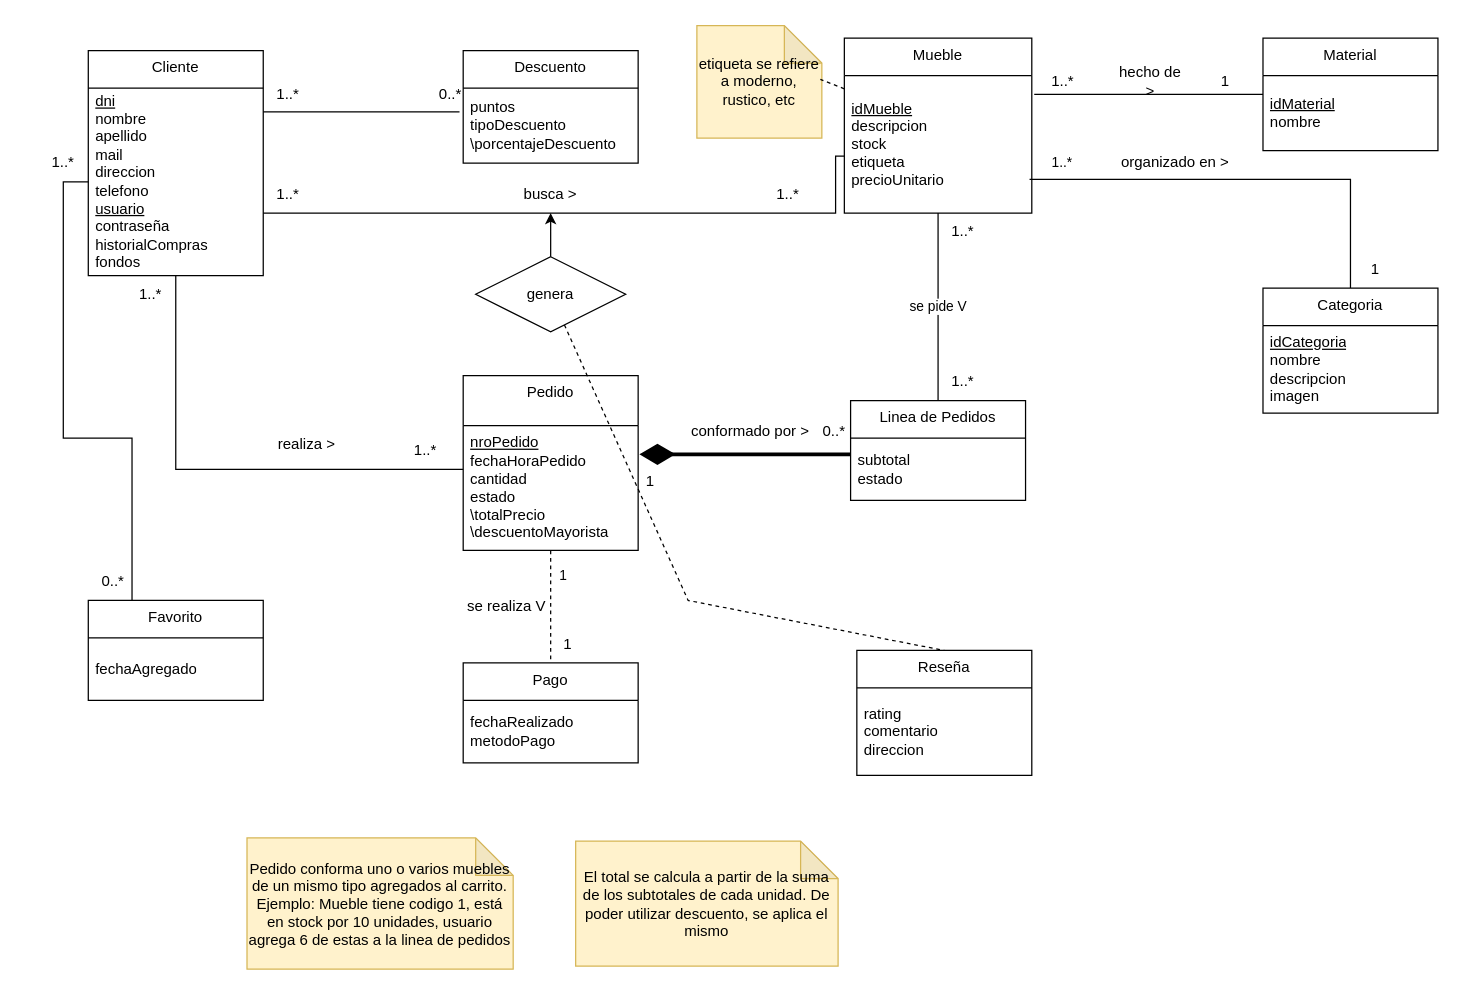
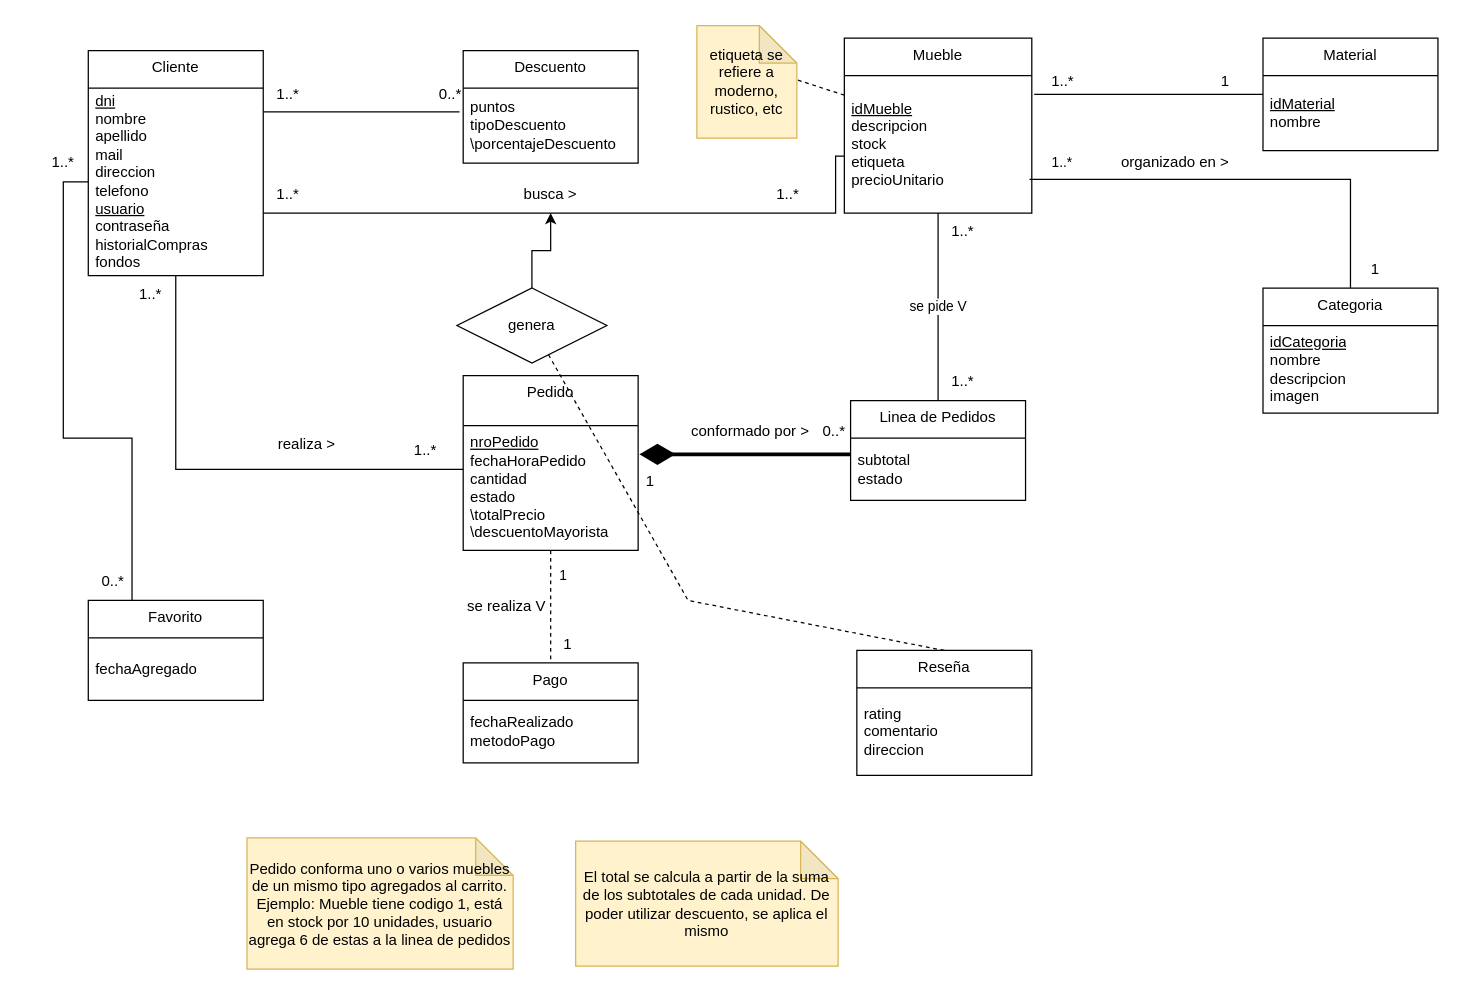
- <mxCell id="34" value="etiqueta se refiere a moderno, rustico, etc" style="shape=note;whiteSpace=wrap;html=1;backgroundOutline=1;darkOpacity=0.05;fillColor=#fff2cc;strokeColor=#d6b656;" vertex="1" parent="1"><mxGeometry x="557" y="20" width="100" height="90" as="geometry" /></mxCell>
+ <mxCell id="34" value="etiqueta se refiere a moderno, rustico, etc" style="shape=note;whiteSpace=wrap;html=1;backgroundOutline=1;darkOpacity=0.05;fillColor=#fff2cc;strokeColor=#d6b656;" vertex="1" parent="1"><mxGeometry x="557" y="20" width="80" height="90" as="geometry" /></mxCell>
- <mxCell id="51" value="hecho de &amp;gt;" style="text;strokeColor=none;align=center;fillColor=none;html=1;verticalAlign=middle;whiteSpace=wrap;rounded=0;" vertex="1" parent="1"><mxGeometry x="890" y="50" width="60" height="30" as="geometry" /></mxCell>
- <mxCell id="57" value="genera" style="shape=rhombus;perimeter=rhombusPerimeter;whiteSpace=wrap;html=1;align=center;" vertex="1" parent="1"><mxGeometry x="380" y="205" width="120" height="60" as="geometry" /></mxCell>
+ <mxCell id="57" value="genera" style="shape=rhombus;perimeter=rhombusPerimeter;whiteSpace=wrap;html=1;align=center;" vertex="1" parent="1"><mxGeometry x="365" y="230" width="120" height="60" as="geometry" /></mxCell>
